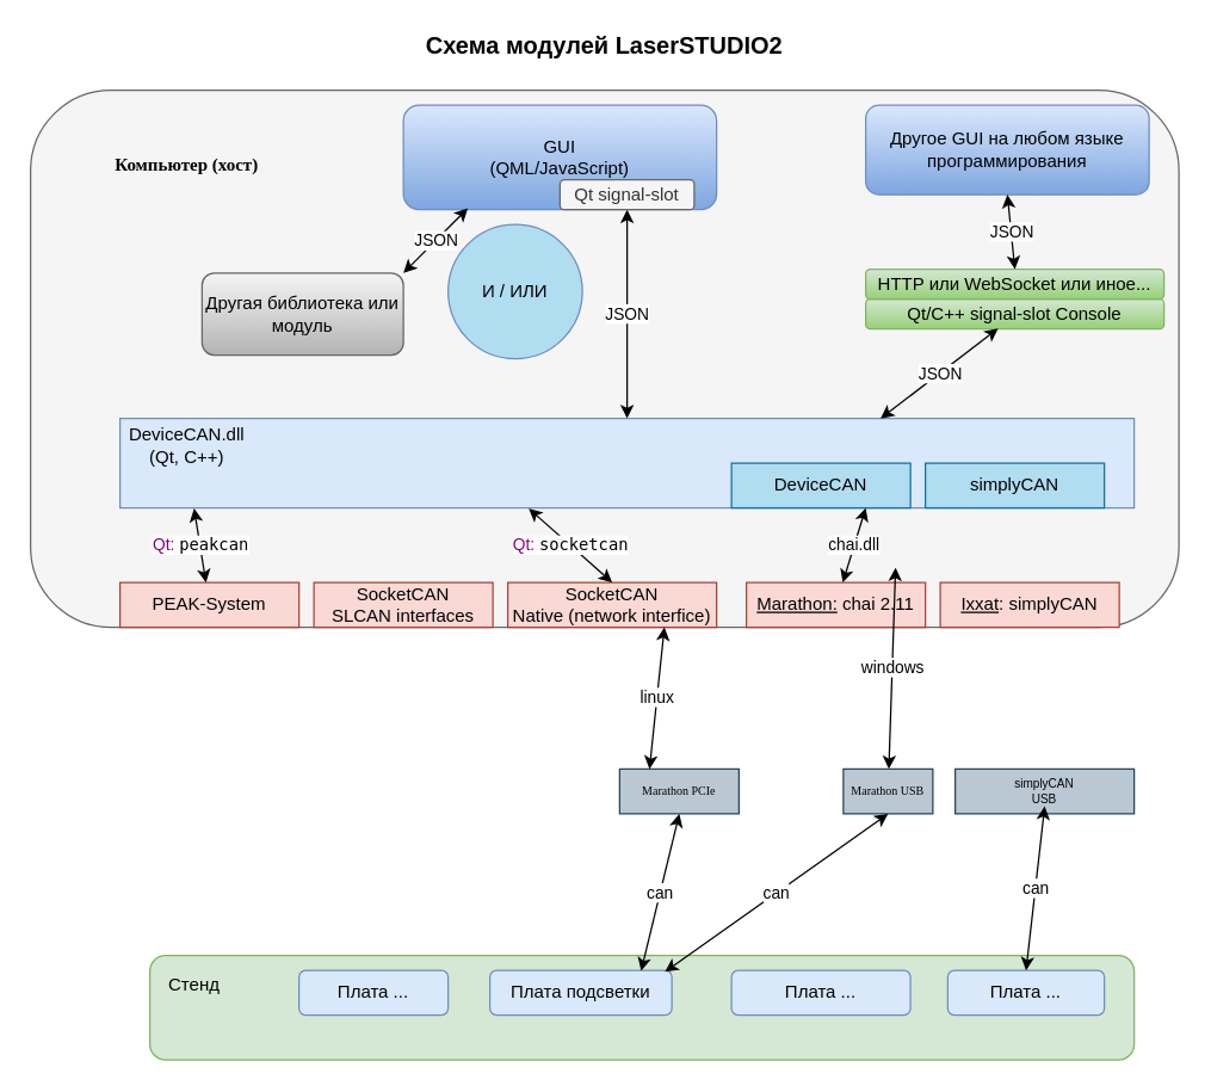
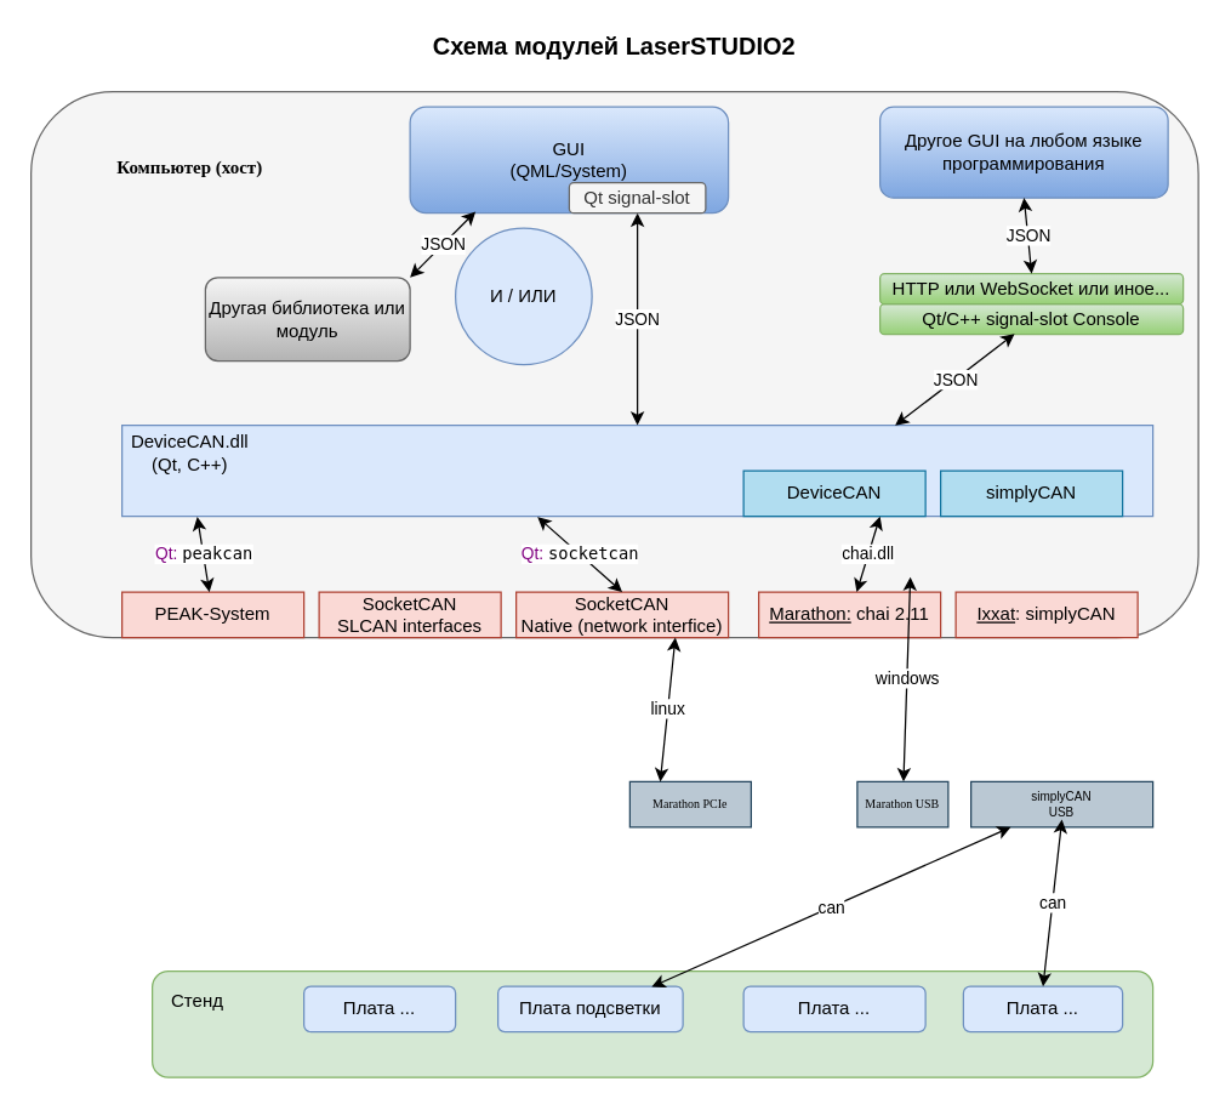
- <mxCell id="30" value="GUI&lt;br&gt;(QML/JavaScript)" style="rounded=1;whiteSpace=wrap;html=1;fillColor=#dae8fc;gradientColor=#7ea6e0;strokeColor=#6c8ebf;" vertex="1" parent="1"><mxGeometry x="270" y="70" width="210" height="70" as="geometry" /></mxCell>
+ <mxCell id="30" value="GUI&lt;br&gt;(QML/System)" style="rounded=1;whiteSpace=wrap;html=1;fillColor=#dae8fc;gradientColor=#7ea6e0;strokeColor=#6c8ebf;" vertex="1" parent="1"><mxGeometry x="270" y="70" width="210" height="70" as="geometry" /></mxCell>
- <mxCell id="40" value="И / ИЛИ" style="ellipse;whiteSpace=wrap;html=1;aspect=fixed;fillColor=#b1ddf0;strokeColor=#6c8ebf;" vertex="1" parent="1"><mxGeometry x="300" y="150" width="90" height="90" as="geometry" /></mxCell>
+ <mxCell id="40" value="И / ИЛИ" style="ellipse;whiteSpace=wrap;html=1;aspect=fixed;fillColor=#dae8fc;strokeColor=#6c8ebf;" vertex="1" parent="1"><mxGeometry x="300" y="150" width="90" height="90" as="geometry" /></mxCell>
- <mxCell id="28" value="can" style="endArrow=classic;startArrow=classic;html=1;entryX=0.5;entryY=1;entryDx=0;entryDy=0;exitX=0.962;exitY=0.033;exitDx=0;exitDy=0;exitPerimeter=0;" edge="1" parent="1" source="3" target="16"><mxGeometry width="50" height="50" relative="1" as="geometry"><mxPoint x="439.382" y="570.33" as="sourcePoint" /><mxPoint x="470" y="480" as="targetPoint" /></mxGeometry></mxCell>
- <mxCell id="27" value="can" style="endArrow=classic;startArrow=classic;html=1;entryX=0.5;entryY=1;entryDx=0;entryDy=0;exitX=0.831;exitY=0.011;exitDx=0;exitDy=0;exitPerimeter=0;" edge="1" parent="1" source="3" target="18"><mxGeometry width="50" height="50" relative="1" as="geometry"><mxPoint x="340" y="540" as="sourcePoint" /><mxPoint x="390" y="490" as="targetPoint" /></mxGeometry></mxCell>
+ <mxCell id="27" value="can" style="endArrow=classic;startArrow=classic;html=1;exitX=0.831;exitY=0.011;exitDx=0;exitDy=0;exitPerimeter=0;" edge="1" parent="1" source="3" target="17"><mxGeometry width="50" height="50" relative="1" as="geometry"><mxPoint x="340" y="540" as="sourcePoint" /><mxPoint x="390" y="490" as="targetPoint" /></mxGeometry></mxCell>
